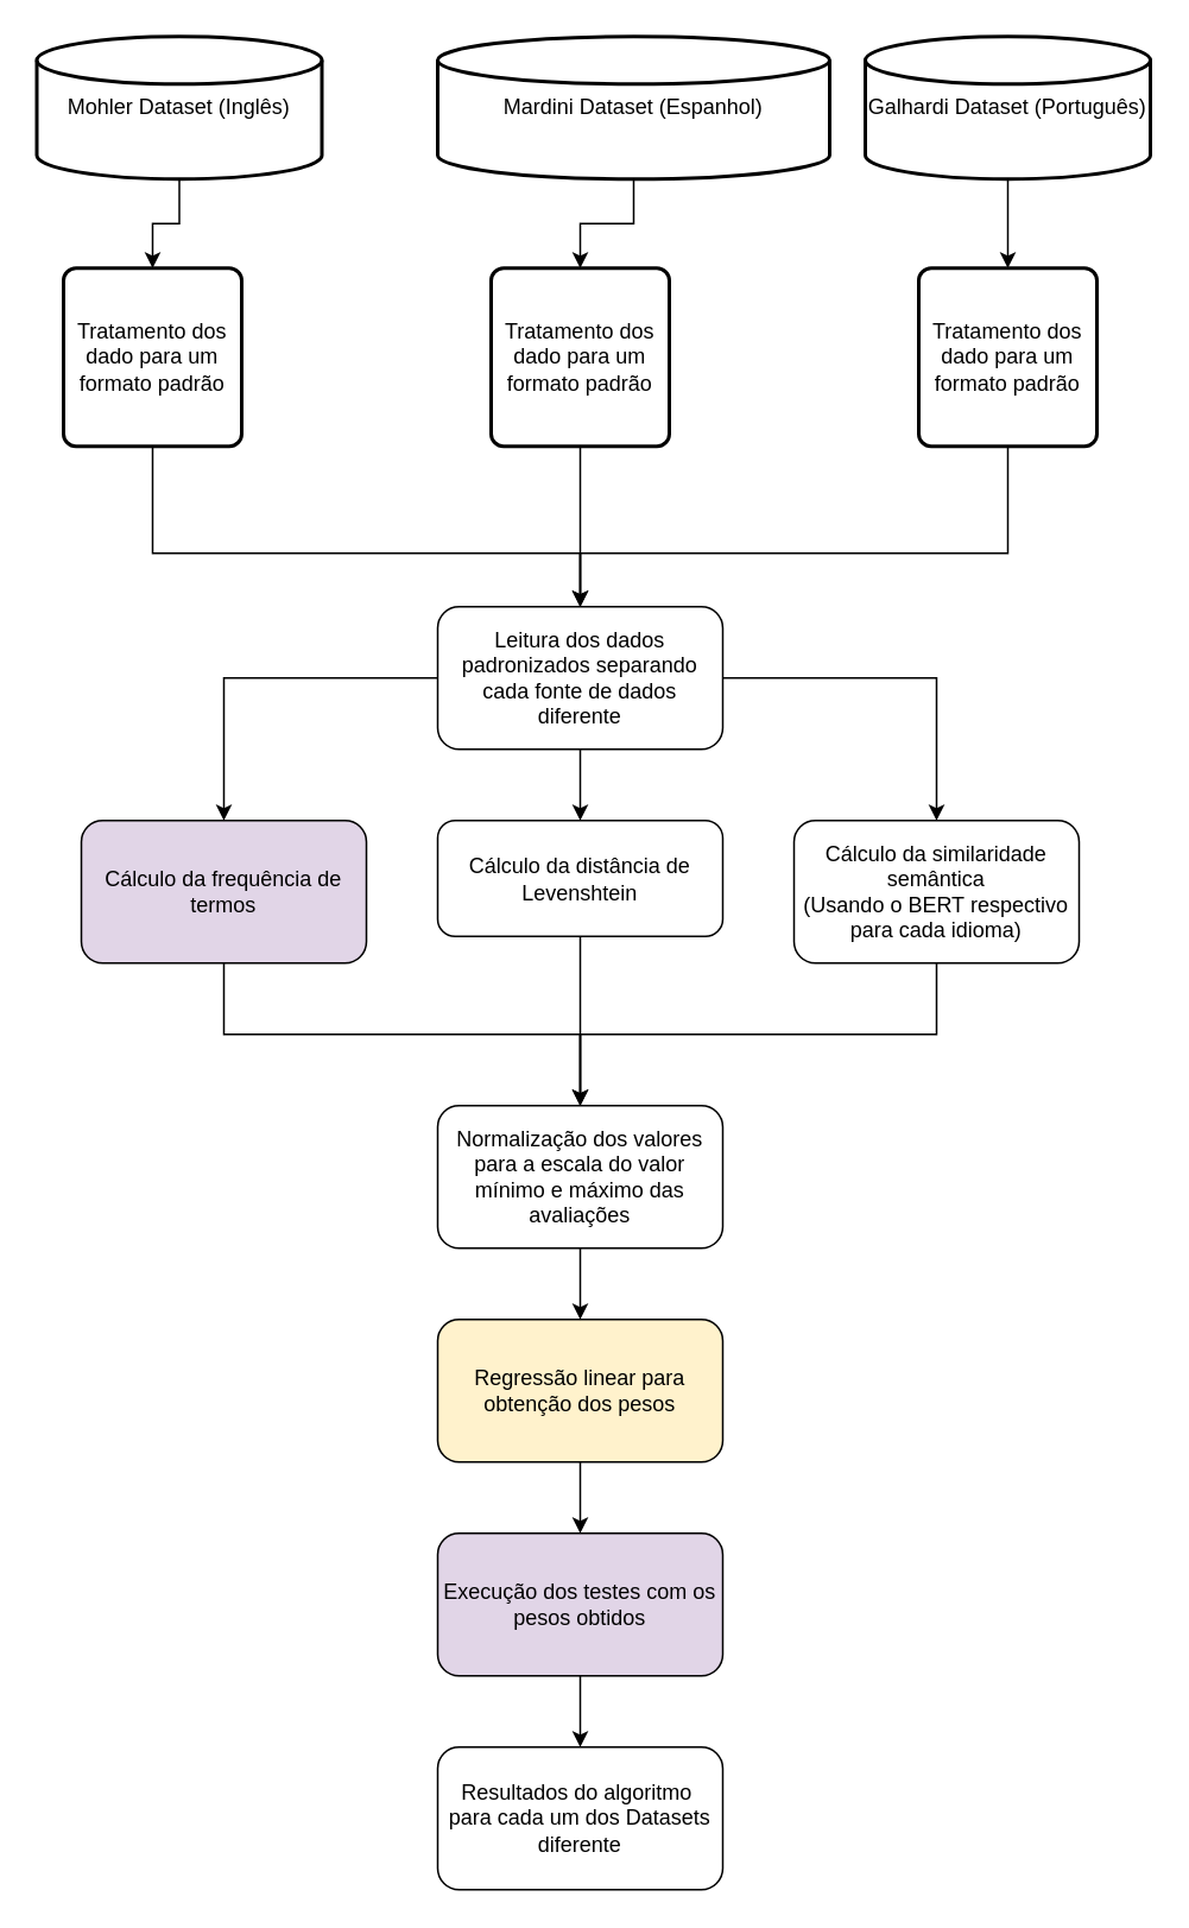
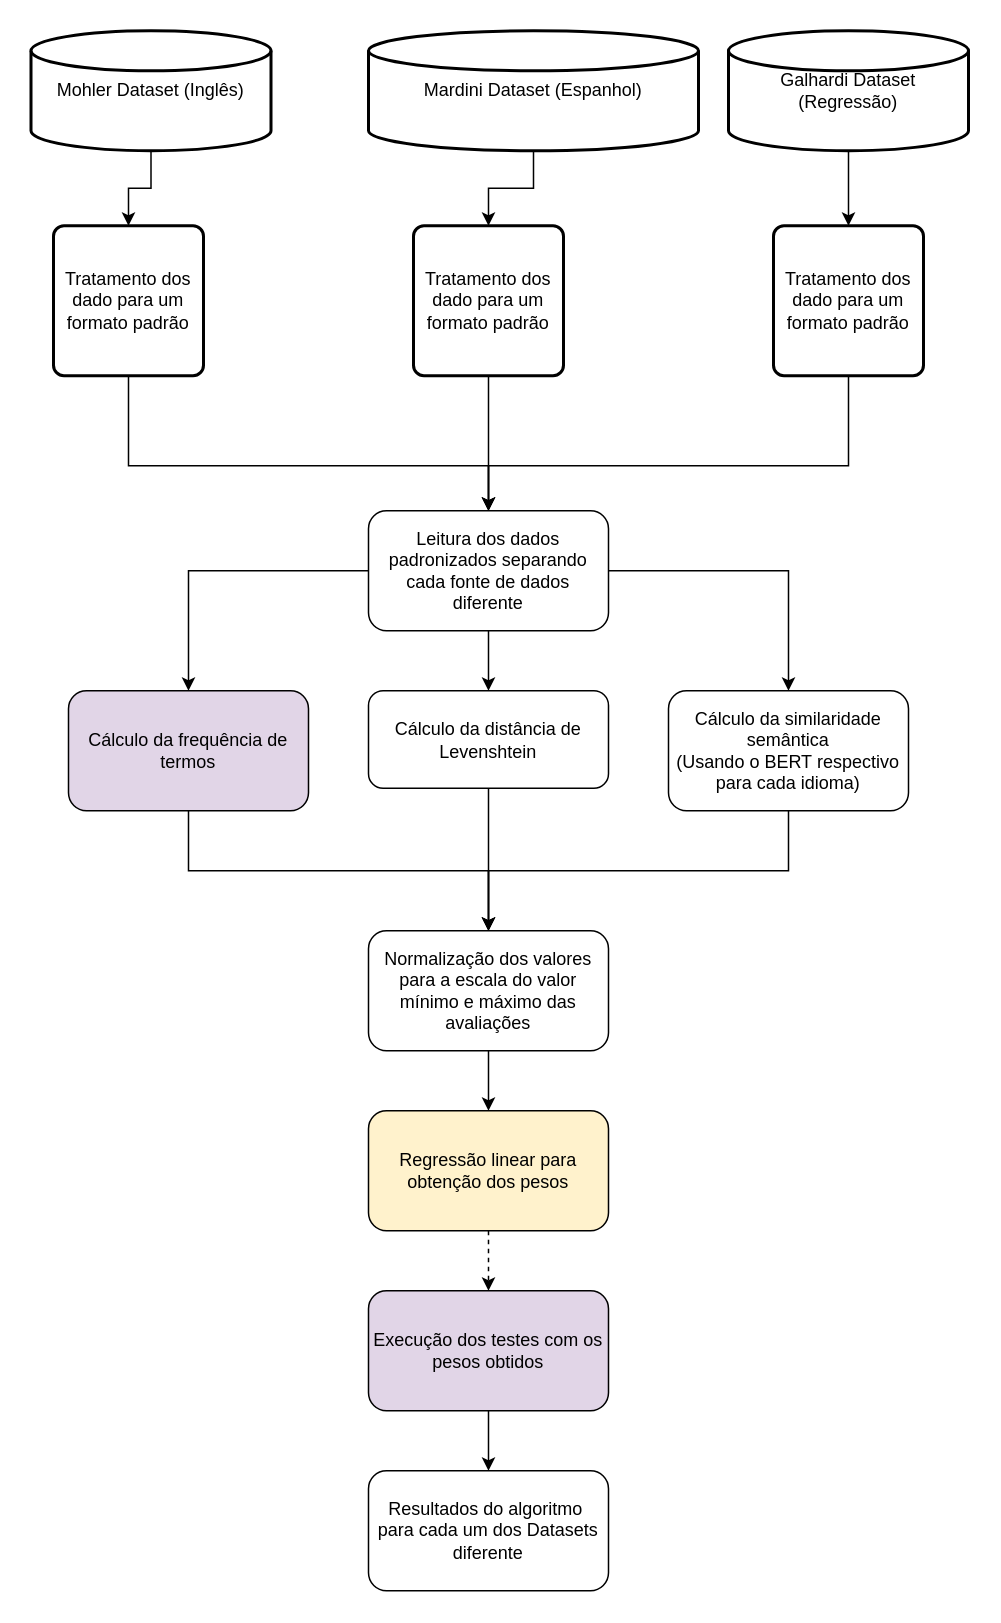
- <mxCell id="7" value="Galhardi Dataset (Português)" style="strokeWidth=2;html=1;shape=mxgraph.flowchart.database;whiteSpace=wrap;" vertex="1" parent="1"><mxGeometry x="485" y="20" width="160" height="80" as="geometry" /></mxCell>
+ <mxCell id="7" value="Galhardi Dataset (Regressão)" style="strokeWidth=2;html=1;shape=mxgraph.flowchart.database;whiteSpace=wrap;" vertex="1" parent="1"><mxGeometry x="485" y="20" width="160" height="80" as="geometry" /></mxCell>
- <mxCell id="18" style="edgeStyle=orthogonalEdgeStyle;rounded=0;orthogonalLoop=1;jettySize=auto;html=1;entryX=0.5;entryY=0;entryDx=0;entryDy=0;" edge="1" parent="1" source="19" target="21"><mxGeometry relative="1" as="geometry" /></mxCell>
+ <mxCell id="18" style="edgeStyle=orthogonalEdgeStyle;rounded=0;orthogonalLoop=1;jettySize=auto;html=1;entryX=0.5;entryY=0;entryDx=0;entryDy=0;dashed=1;" edge="1" parent="1" source="19" target="21"><mxGeometry relative="1" as="geometry" /></mxCell>
